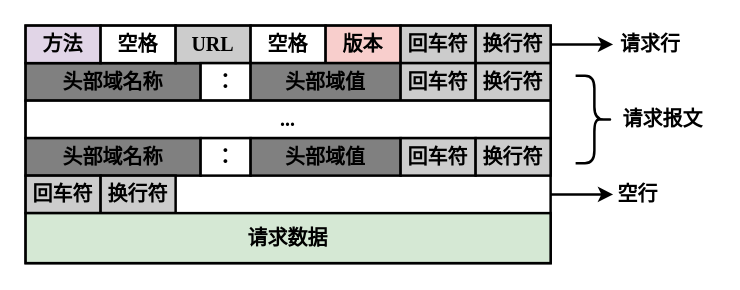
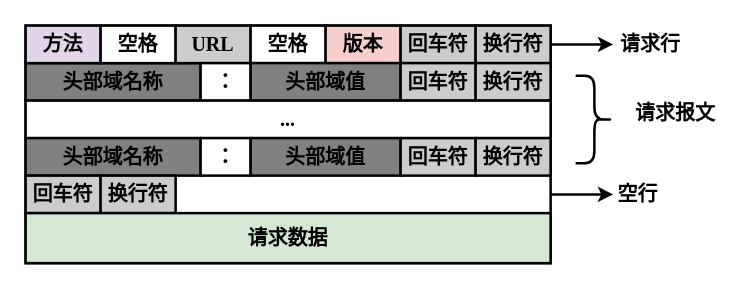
- <mxCell id="27" value="请求报文" style="text;html=1;strokeColor=none;fillColor=none;align=center;verticalAlign=middle;whiteSpace=wrap;rounded=0;fontFamily=Comic Sans MS;fontSize=16;fontStyle=1" vertex="1" parent="1"><mxGeometry x="490" y="85" width="80" height="20" as="geometry" /></mxCell>
+ <mxCell id="27" value="请求报文" style="text;html=1;strokeColor=none;fillColor=none;align=center;verticalAlign=middle;whiteSpace=wrap;rounded=0;fontFamily=Comic Sans MS;fontSize=16;fontStyle=1" vertex="1" parent="1"><mxGeometry x="500" y="80" width="80" height="20" as="geometry" /></mxCell>
